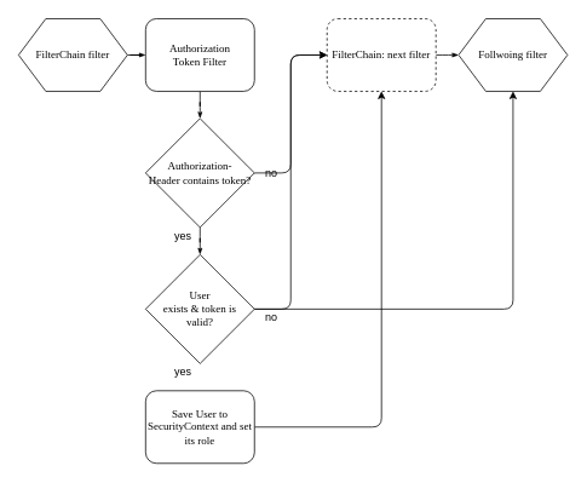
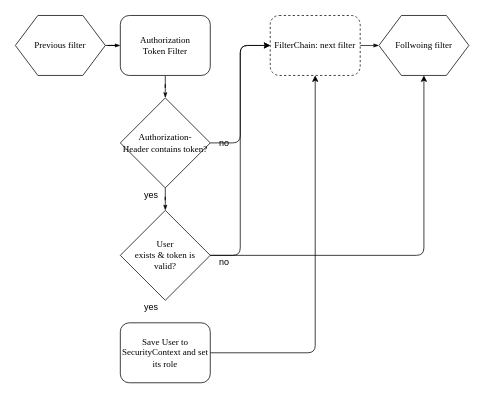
- <mxCell id="3" value="FilterChain filter" style="shape=hexagon;perimeter=hexagonPerimeter;whiteSpace=wrap;html=1;rounded=0;shadow=0;labelBackgroundColor=none;strokeWidth=1;fontFamily=Verdana;fontSize=12;align=center;" parent="1" vertex="1"><mxGeometry x="20" y="20" width="120" height="80" as="geometry" /></mxCell>
+ <mxCell id="3" value="Previous filter" style="shape=hexagon;perimeter=hexagonPerimeter;whiteSpace=wrap;html=1;rounded=0;shadow=0;labelBackgroundColor=none;strokeWidth=1;fontFamily=Verdana;fontSize=12;align=center;" parent="1" vertex="1"><mxGeometry x="20" y="20" width="120" height="80" as="geometry" /></mxCell>
